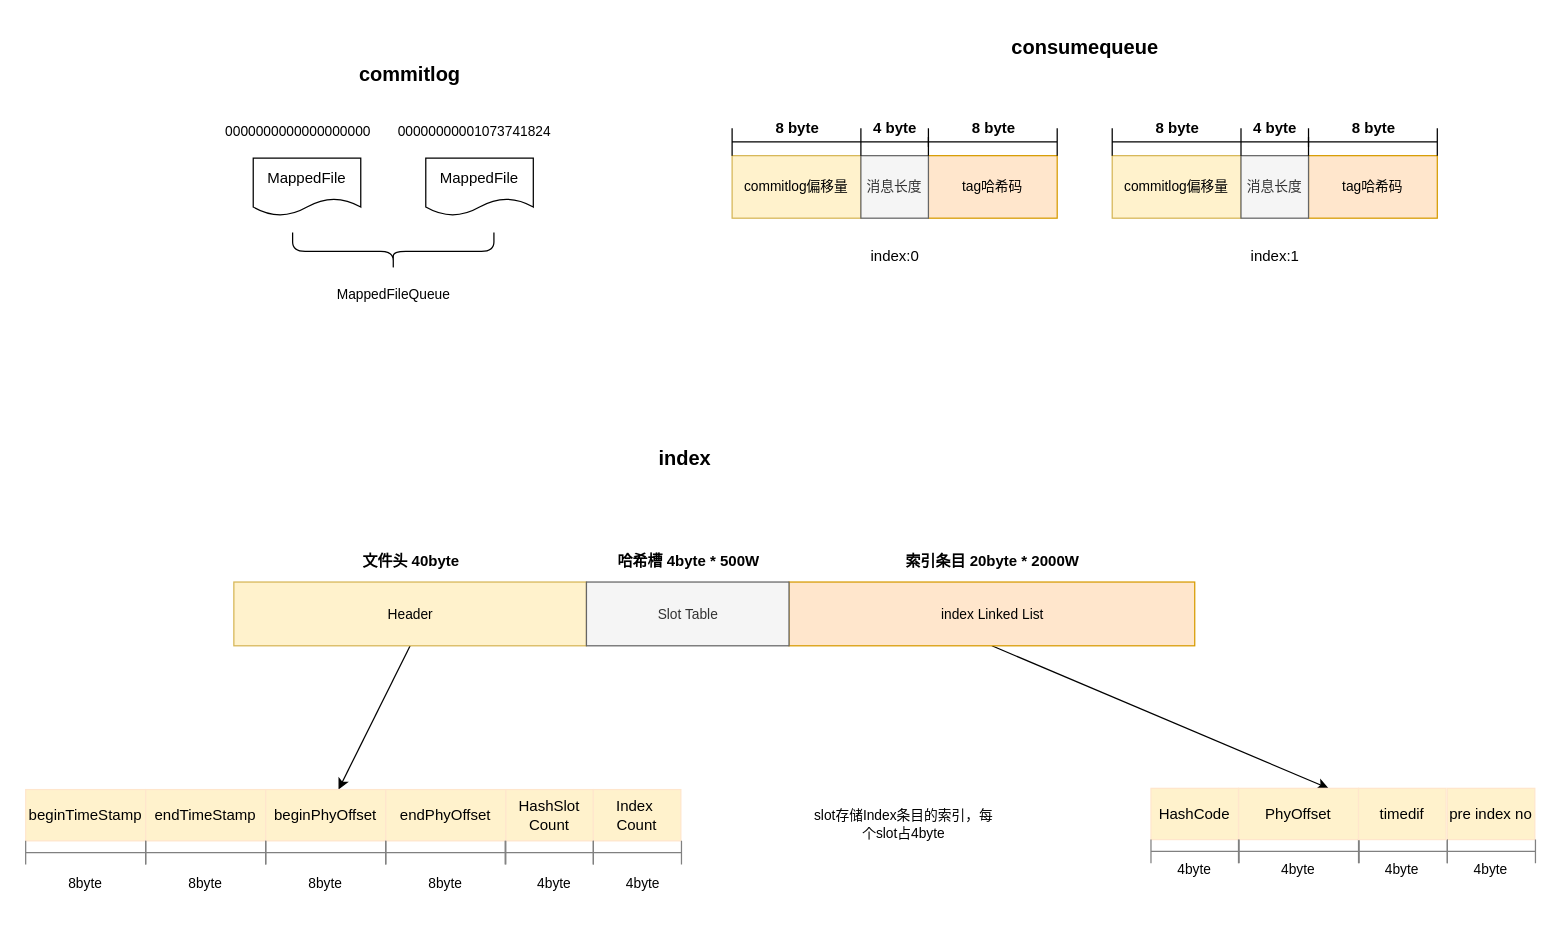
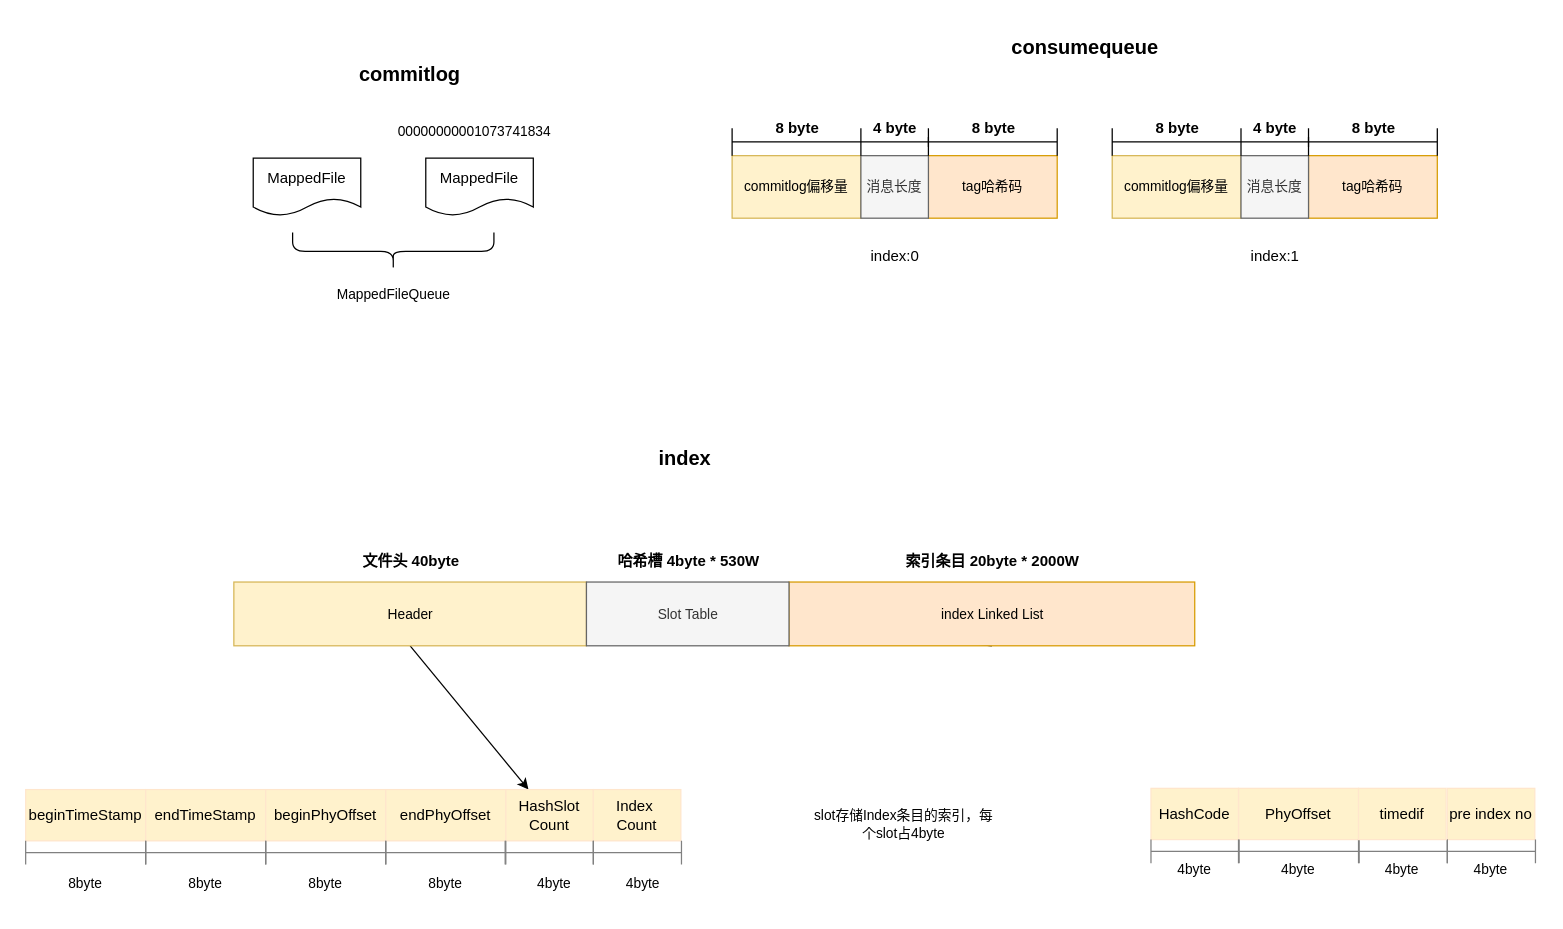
- <mxCell id="5" value="&lt;span style=&quot;color: rgb(0 , 0 , 0) ; font-style: normal ; font-weight: 400 ; letter-spacing: normal ; text-align: left ; text-indent: 0px ; text-transform: none ; word-spacing: 0px ; background-color: rgb(255 , 255 , 255) ; display: inline ; float: none&quot;&gt;&lt;font style=&quot;font-size: 11px&quot;&gt;0000000000000000000&lt;/font&gt;&lt;/span&gt;" style="text;whiteSpace=wrap;html=1;" parent="1" vertex="1"><mxGeometry x="177.75" y="91" width="134.5" height="24" as="geometry" /></mxCell>
- <mxCell id="6" value="&lt;font style=&quot;font-size: 11px&quot;&gt;00000000001073741824&lt;/font&gt;" style="text;whiteSpace=wrap;html=1;" parent="1" vertex="1"><mxGeometry x="315.75" y="91" width="134.5" height="24" as="geometry" /></mxCell>
+ <mxCell id="6" value="&lt;font style=&quot;font-size: 11px&quot;&gt;00000000001073741834&lt;/font&gt;" style="text;whiteSpace=wrap;html=1;" parent="1" vertex="1"><mxGeometry x="315.75" y="91" width="134.5" height="24" as="geometry" /></mxCell>
- <mxCell id="42" value="&lt;span style=&quot;font-size: 12px&quot;&gt;哈希槽 4byte * 500W&lt;/span&gt;" style="text;strokeColor=none;fillColor=none;html=1;fontSize=24;fontStyle=1;verticalAlign=middle;align=center;" parent="1" vertex="1"><mxGeometry x="499.5" y="425" width="100" height="40" as="geometry" /></mxCell>
+ <mxCell id="42" value="&lt;span style=&quot;font-size: 12px&quot;&gt;哈希槽 4byte * 530W&lt;/span&gt;" style="text;strokeColor=none;fillColor=none;html=1;fontSize=24;fontStyle=1;verticalAlign=middle;align=center;" parent="1" vertex="1"><mxGeometry x="499.5" y="425" width="100" height="40" as="geometry" /></mxCell>
- <mxCell id="35" style="rounded=0;orthogonalLoop=1;jettySize=auto;html=1;exitX=0.5;exitY=1;exitDx=0;exitDy=0;fontSize=11;" edge="1" parent="1" source="36" target="60"><mxGeometry relative="1" as="geometry" /></mxCell>
+ <mxCell id="35" style="rounded=0;orthogonalLoop=1;jettySize=auto;html=1;exitX=0.5;exitY=1;exitDx=0;exitDy=0;fontSize=11;" edge="1" parent="1" source="36" target="62"><mxGeometry relative="1" as="geometry" /></mxCell>
- <mxCell id="37" style="edgeStyle=none;rounded=0;orthogonalLoop=1;jettySize=auto;html=1;exitX=0.5;exitY=1;exitDx=0;exitDy=0;entryX=0.75;entryY=0;entryDx=0;entryDy=0;fontSize=11;" edge="1" parent="1" source="38" target="46"><mxGeometry relative="1" as="geometry" /></mxCell>
+ <mxCell id="37" style="edgeStyle=none;rounded=0;orthogonalLoop=1;jettySize=auto;html=1;exitX=0.5;exitY=1;exitDx=0;exitDy=0;fontSize=11;" edge="1" parent="1" source="38" target="39"><mxGeometry relative="1" as="geometry" /></mxCell>
